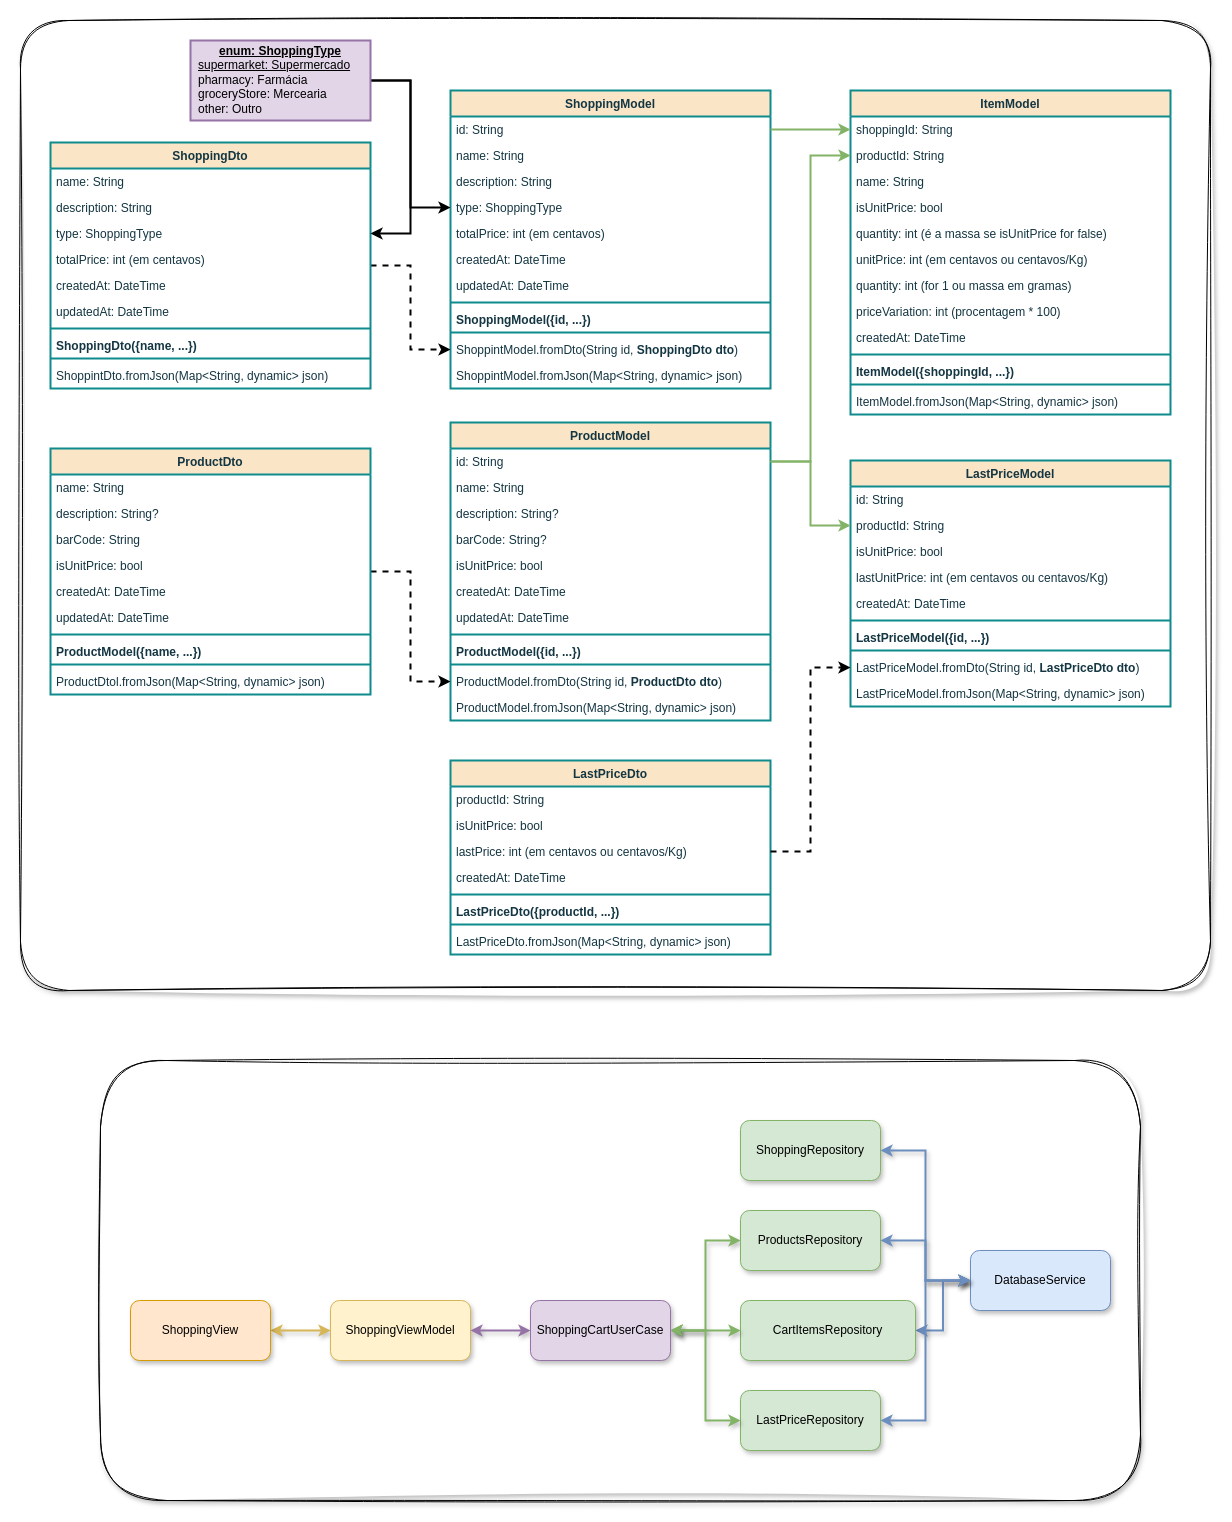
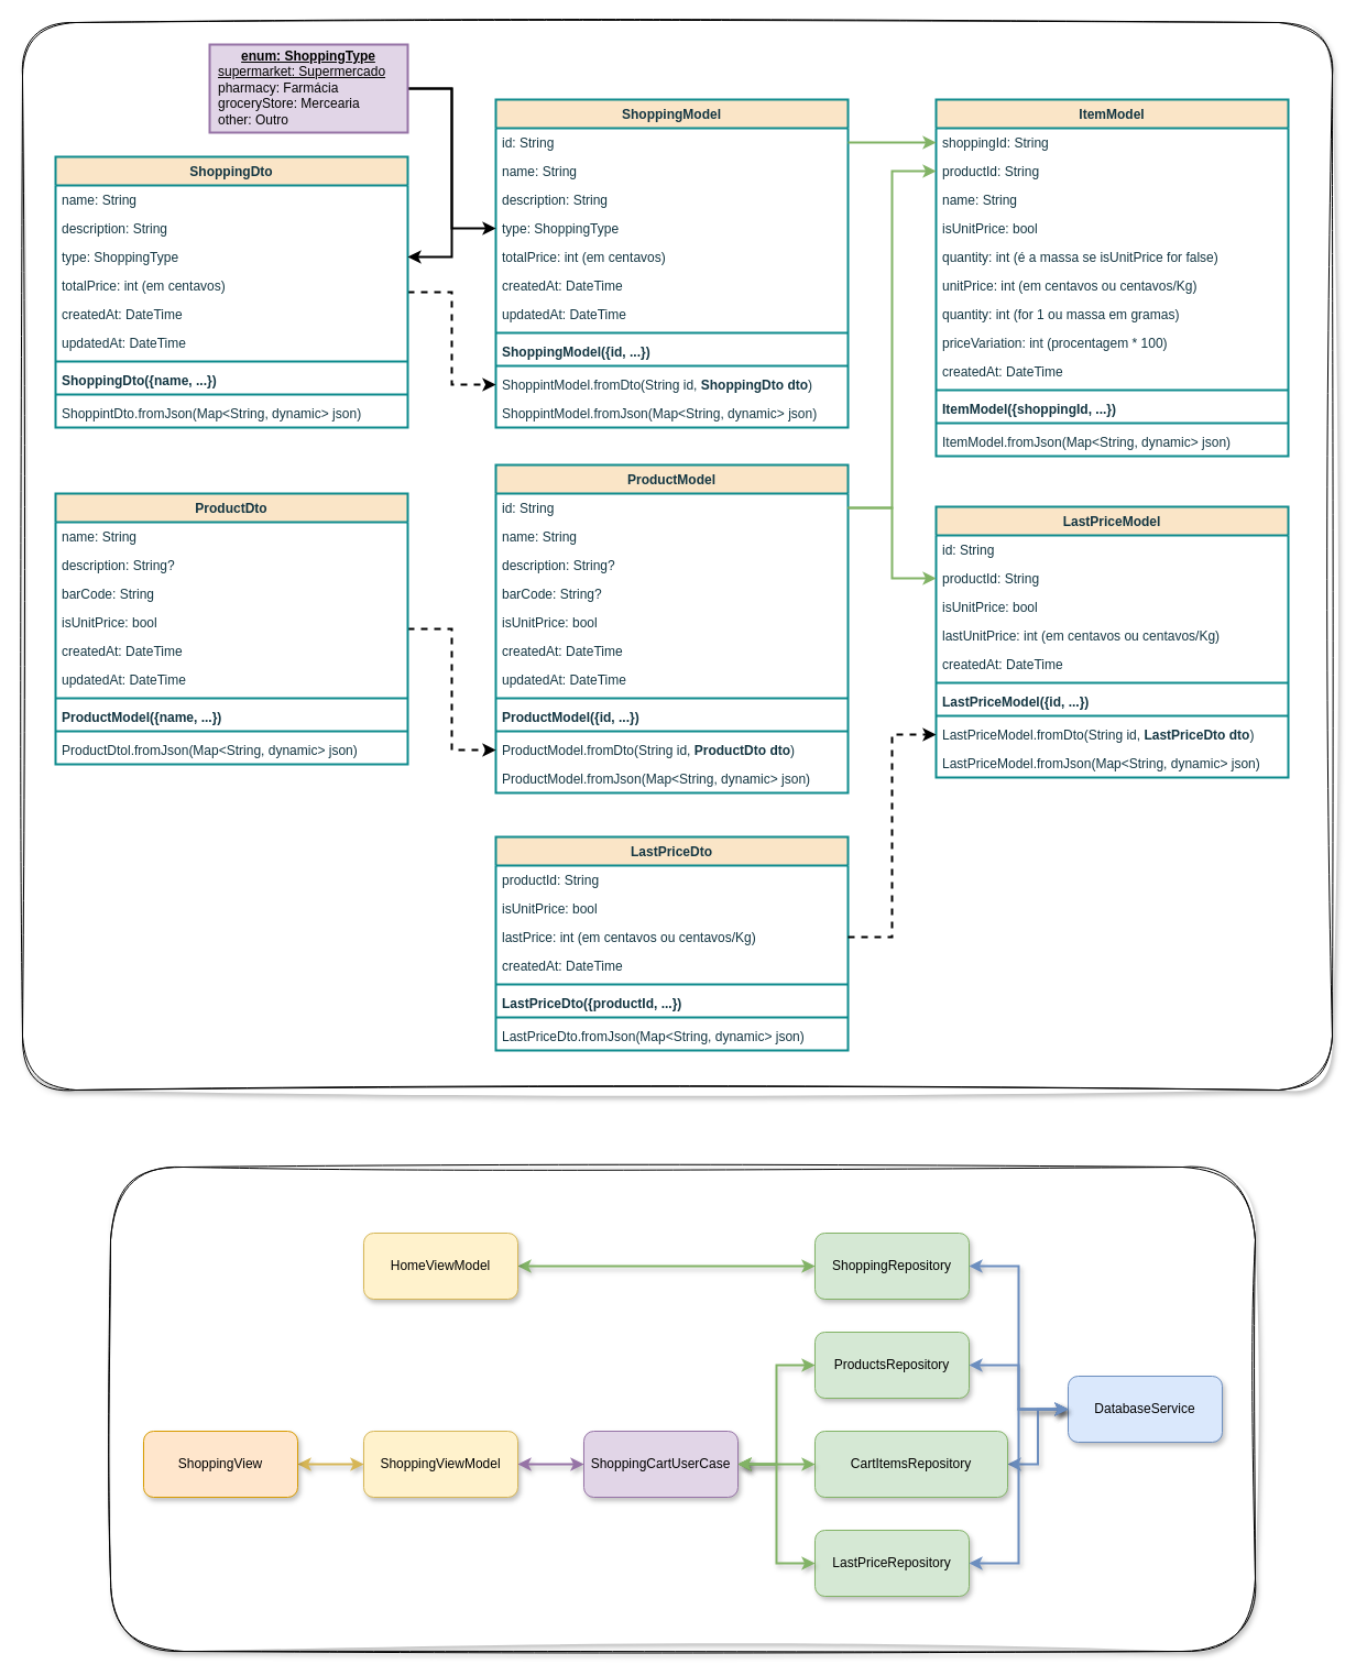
+ <mxCell id="8" value="HomeViewModel" style="rounded=1;whiteSpace=wrap;html=1;fillColor=#fff2cc;strokeColor=#d6b656;shadow=1;" parent="2" vertex="1"><mxGeometry x="230" y="60" width="140" height="60" as="geometry" /></mxCell>
+ <mxCell id="4" style="edgeStyle=orthogonalEdgeStyle;rounded=0;orthogonalLoop=1;jettySize=auto;html=1;exitX=0;exitY=0.5;exitDx=0;exitDy=0;startArrow=classic;startFill=1;strokeWidth=2;fillColor=#d5e8d4;strokeColor=#82b366;shadow=1;" parent="2" source="5" target="8" edge="1"><mxGeometry relative="1" as="geometry" /></mxCell>
